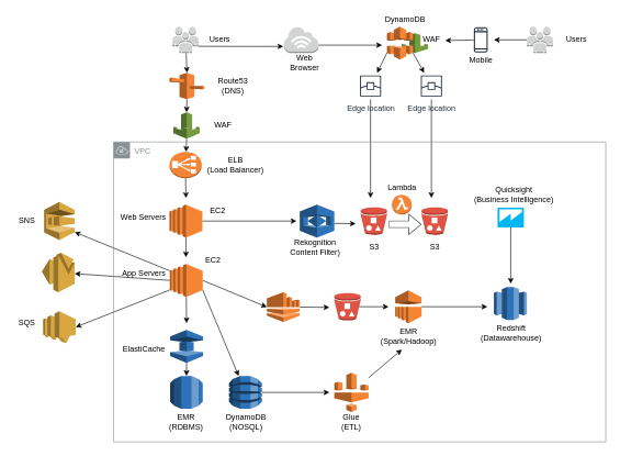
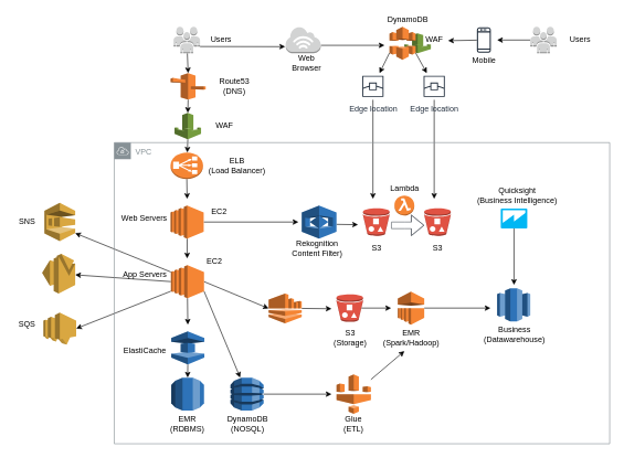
- <mxCell id="30" value="Redshift&lt;br&gt;(Datawarehouse)" style="text;html=1;resizable=0;autosize=1;align=center;verticalAlign=middle;points=[];fillColor=none;strokeColor=none;rounded=0;" vertex="1" parent="1"><mxGeometry x="720.51" y="490" width="110" height="30" as="geometry" /></mxCell>
+ <mxCell id="30" value="Business&lt;br&gt;(Datawarehouse)" style="text;html=1;resizable=0;autosize=1;align=center;verticalAlign=middle;points=[];fillColor=none;strokeColor=none;rounded=0;" vertex="1" parent="1"><mxGeometry x="720.51" y="490" width="110" height="30" as="geometry" /></mxCell>
+ <mxCell id="50" value="S3&lt;br&gt;(Storage)" style="text;html=1;resizable=0;autosize=1;align=center;verticalAlign=middle;points=[];fillColor=none;strokeColor=none;rounded=0;" vertex="1" parent="1"><mxGeometry x="492.5" y="495" width="70" height="30" as="geometry" /></mxCell>
